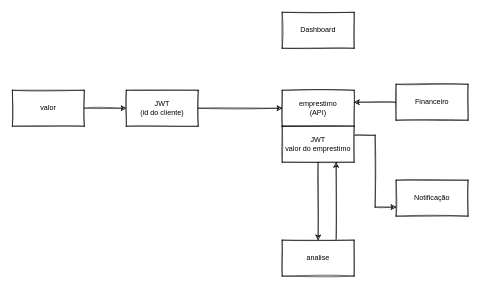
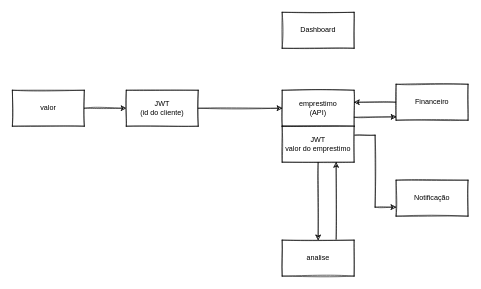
+ <mxCell id="6" style="edgeStyle=none;html=1;exitX=1;exitY=0.75;exitDx=0;exitDy=0;entryX=0.003;entryY=0.907;entryDx=0;entryDy=0;entryPerimeter=0;sketch=1;" parent="1" source="7" target="15" edge="1"><mxGeometry relative="1" as="geometry" /></mxCell>
